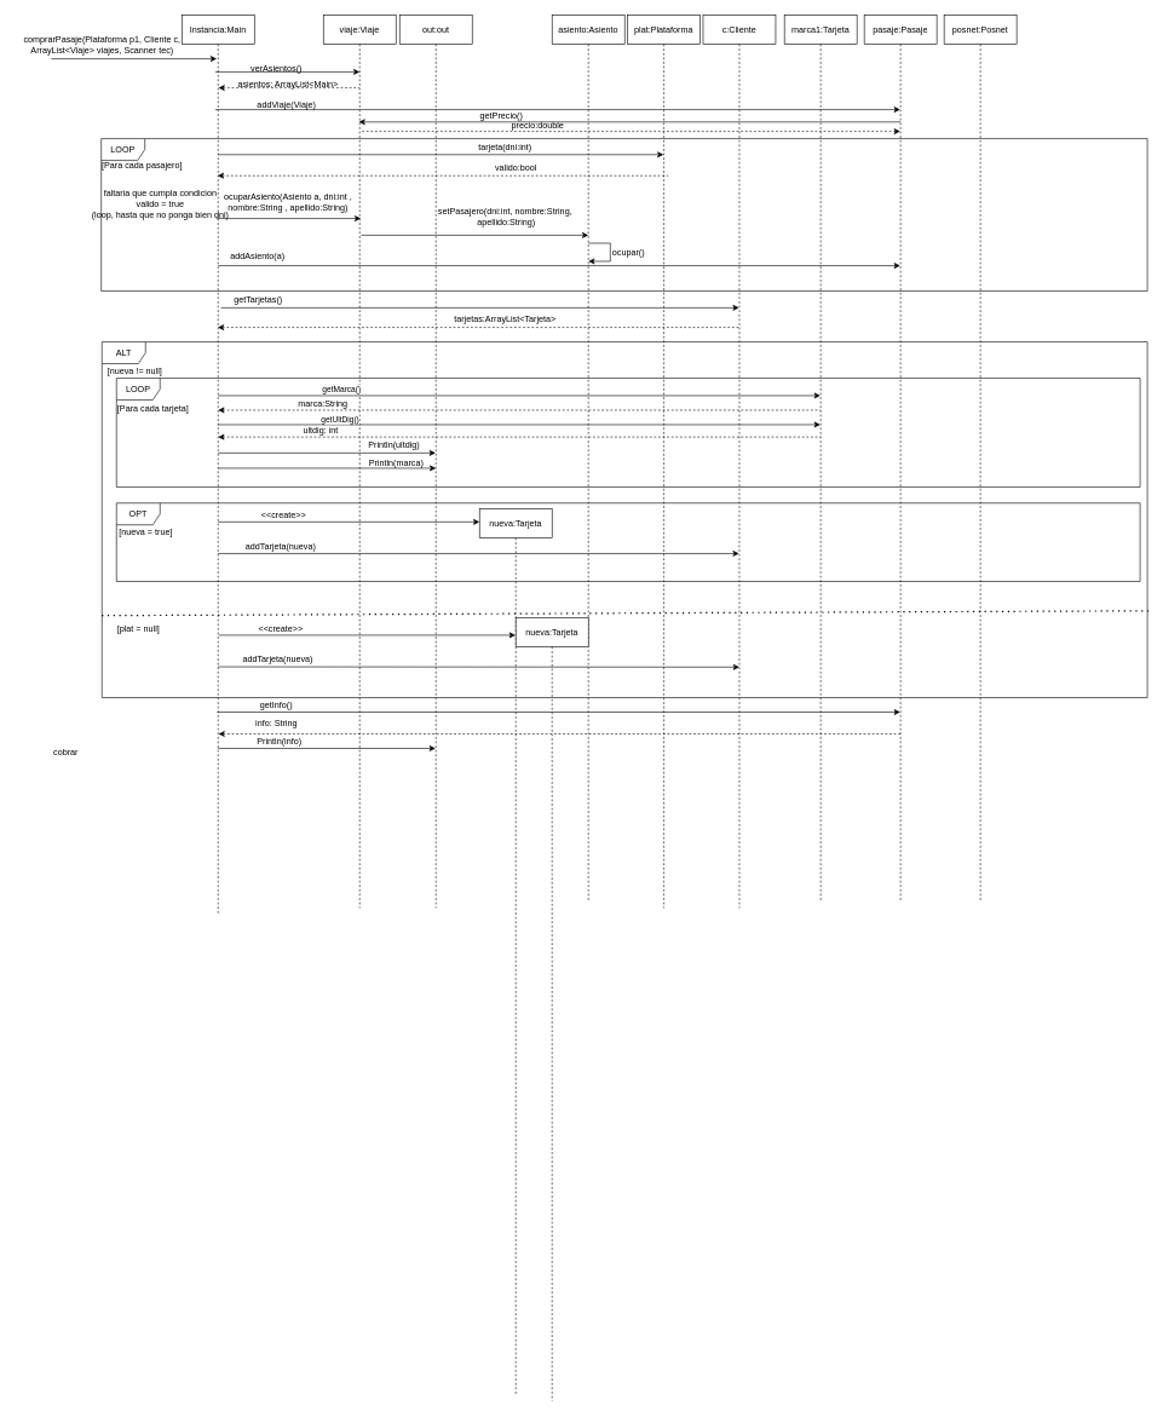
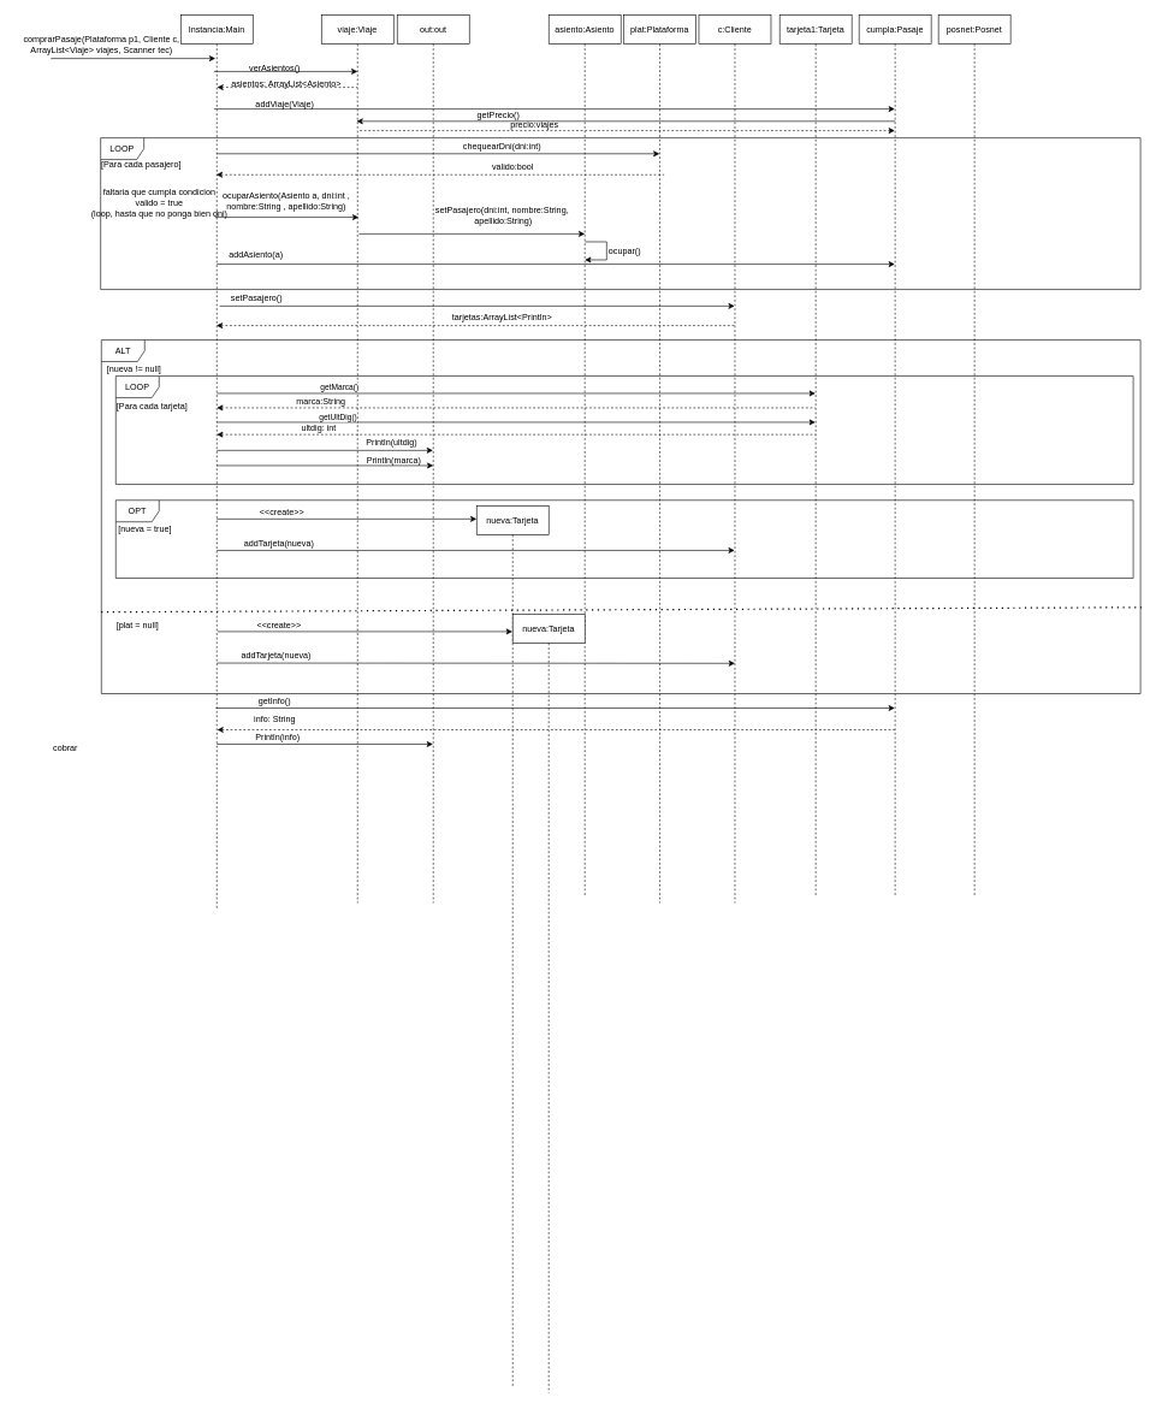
- <mxCell id="56" value="marca1:Tarjeta" style="shape=umlLifeline;perimeter=lifelinePerimeter;whiteSpace=wrap;html=1;container=0;dropTarget=0;collapsible=0;recursiveResize=0;outlineConnect=0;portConstraint=eastwest;newEdgeStyle={&quot;edgeStyle&quot;:&quot;elbowEdgeStyle&quot;,&quot;elbow&quot;:&quot;vertical&quot;,&quot;curved&quot;:0,&quot;rounded&quot;:0};" vertex="1" parent="1"><mxGeometry x="1080" y="20" width="100" height="1219" as="geometry" /></mxCell>
+ <mxCell id="56" value="tarjeta1:Tarjeta" style="shape=umlLifeline;perimeter=lifelinePerimeter;whiteSpace=wrap;html=1;container=0;dropTarget=0;collapsible=0;recursiveResize=0;outlineConnect=0;portConstraint=eastwest;newEdgeStyle={&quot;edgeStyle&quot;:&quot;elbowEdgeStyle&quot;,&quot;elbow&quot;:&quot;vertical&quot;,&quot;curved&quot;:0,&quot;rounded&quot;:0};" vertex="1" parent="1"><mxGeometry x="1080" y="20" width="100" height="1219" as="geometry" /></mxCell>
- <mxCell id="68" value="pasaje:Pasaje" style="shape=umlLifeline;perimeter=lifelinePerimeter;whiteSpace=wrap;html=1;container=0;dropTarget=0;collapsible=0;recursiveResize=0;outlineConnect=0;portConstraint=eastwest;newEdgeStyle={&quot;edgeStyle&quot;:&quot;elbowEdgeStyle&quot;,&quot;elbow&quot;:&quot;vertical&quot;,&quot;curved&quot;:0,&quot;rounded&quot;:0};" vertex="1" parent="1"><mxGeometry x="1190" y="20" width="100" height="1219" as="geometry" /></mxCell>
+ <mxCell id="68" value="cumpla:Pasaje" style="shape=umlLifeline;perimeter=lifelinePerimeter;whiteSpace=wrap;html=1;container=0;dropTarget=0;collapsible=0;recursiveResize=0;outlineConnect=0;portConstraint=eastwest;newEdgeStyle={&quot;edgeStyle&quot;:&quot;elbowEdgeStyle&quot;,&quot;elbow&quot;:&quot;vertical&quot;,&quot;curved&quot;:0,&quot;rounded&quot;:0};" vertex="1" parent="1"><mxGeometry x="1190" y="20" width="100" height="1219" as="geometry" /></mxCell>
- <mxCell id="14" value="asientos: ArrayList&amp;lt;Main&amp;gt;" style="text;html=1;align=center;verticalAlign=middle;resizable=0;points=[];autosize=1;strokeColor=none;fillColor=none;" vertex="1" parent="1"><mxGeometry x="306" y="100" width="180" height="30" as="geometry" /></mxCell>
+ <mxCell id="14" value="asientos: ArrayList&amp;lt;Asiento&amp;gt;" style="text;html=1;align=center;verticalAlign=middle;resizable=0;points=[];autosize=1;strokeColor=none;fillColor=none;" vertex="1" parent="1"><mxGeometry x="306" y="100" width="180" height="30" as="geometry" /></mxCell>
- <mxCell id="76" value="precio:double" style="text;html=1;align=center;verticalAlign=middle;resizable=0;points=[];autosize=1;strokeColor=none;fillColor=none;" vertex="1" parent="1"><mxGeometry x="690" y="158" width="100" height="30" as="geometry" /></mxCell>
+ <mxCell id="76" value="precio:viajes" style="text;html=1;align=center;verticalAlign=middle;resizable=0;points=[];autosize=1;strokeColor=none;fillColor=none;" vertex="1" parent="1"><mxGeometry x="690" y="158" width="100" height="30" as="geometry" /></mxCell>
- <mxCell id="24" value="tarjeta(dni:int)" style="text;html=1;align=center;verticalAlign=middle;resizable=0;points=[];autosize=1;strokeColor=none;fillColor=none;" vertex="1" parent="1"><mxGeometry x="630" y="188" width="130" height="30" as="geometry" /></mxCell>
+ <mxCell id="24" value="chequearDni(dni:int)" style="text;html=1;align=center;verticalAlign=middle;resizable=0;points=[];autosize=1;strokeColor=none;fillColor=none;" vertex="1" parent="1"><mxGeometry x="630" y="188" width="130" height="30" as="geometry" /></mxCell>
- <mxCell id="31" value="getTarjetas()" style="text;html=1;align=center;verticalAlign=middle;resizable=0;points=[];autosize=1;strokeColor=none;fillColor=none;" vertex="1" parent="1"><mxGeometry x="310" y="398" width="90" height="30" as="geometry" /></mxCell>
+ <mxCell id="31" value="setPasajero()" style="text;html=1;align=center;verticalAlign=middle;resizable=0;points=[];autosize=1;strokeColor=none;fillColor=none;" vertex="1" parent="1"><mxGeometry x="310" y="398" width="90" height="30" as="geometry" /></mxCell>
- <mxCell id="33" value="tarjetas:ArrayList&amp;lt;Tarjeta&amp;gt;" style="text;html=1;align=center;verticalAlign=middle;resizable=0;points=[];autosize=1;strokeColor=none;fillColor=none;" vertex="1" parent="1"><mxGeometry x="615" y="424" width="160" height="30" as="geometry" /></mxCell>
+ <mxCell id="33" value="tarjetas:ArrayList&amp;lt;Println&amp;gt;" style="text;html=1;align=center;verticalAlign=middle;resizable=0;points=[];autosize=1;strokeColor=none;fillColor=none;" vertex="1" parent="1"><mxGeometry x="615" y="424" width="160" height="30" as="geometry" /></mxCell>
